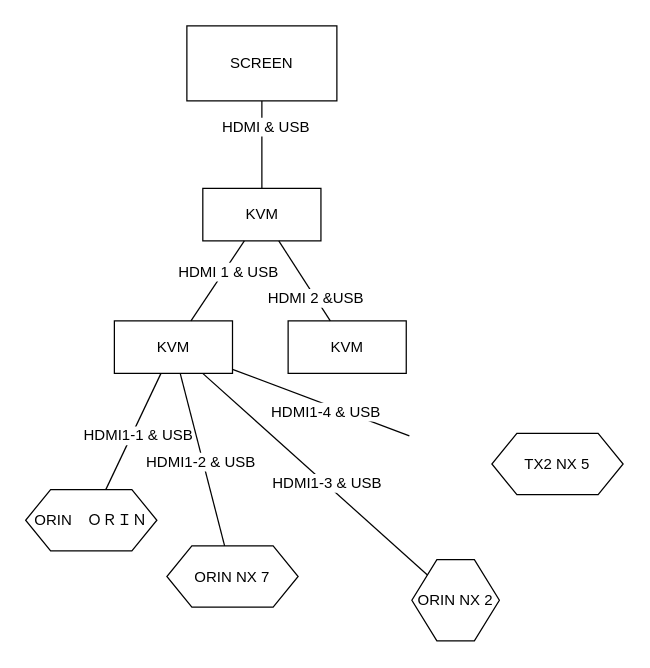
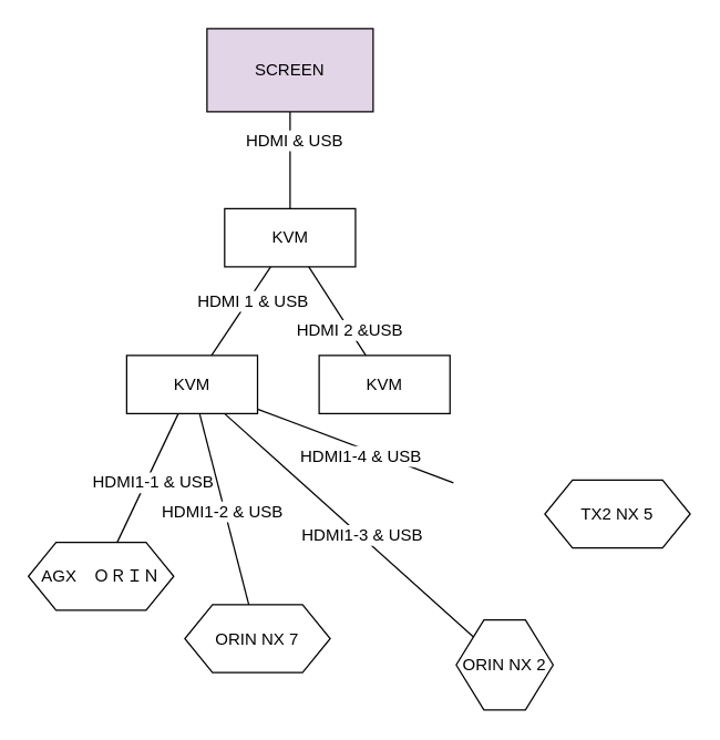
- <mxCell id="2" value="SCREEN" style="rounded=0;whiteSpace=wrap;html=1;" vertex="1" parent="1"><mxGeometry x="149" y="20" width="120" height="60" as="geometry" /></mxCell>
+ <mxCell id="2" value="SCREEN" style="rounded=0;whiteSpace=wrap;html=1;fillColor=#e1d5e7;" vertex="1" parent="1"><mxGeometry x="149" y="20" width="120" height="60" as="geometry" /></mxCell>
- <mxCell id="12" value="ORIN　&lt;span style=&quot;background-color: initial;&quot;&gt;ＯＲＩＮ&lt;/span&gt;" style="shape=hexagon;perimeter=hexagonPerimeter2;whiteSpace=wrap;html=1;fixedSize=1;" vertex="1" parent="1"><mxGeometry x="20" y="391" width="105" height="49" as="geometry" /></mxCell>
+ <mxCell id="12" value="AGX　&lt;span style=&quot;background-color: initial;&quot;&gt;ＯＲＩＮ&lt;/span&gt;" style="shape=hexagon;perimeter=hexagonPerimeter2;whiteSpace=wrap;html=1;fixedSize=1;" vertex="1" parent="1"><mxGeometry x="20" y="391" width="105" height="49" as="geometry" /></mxCell>
